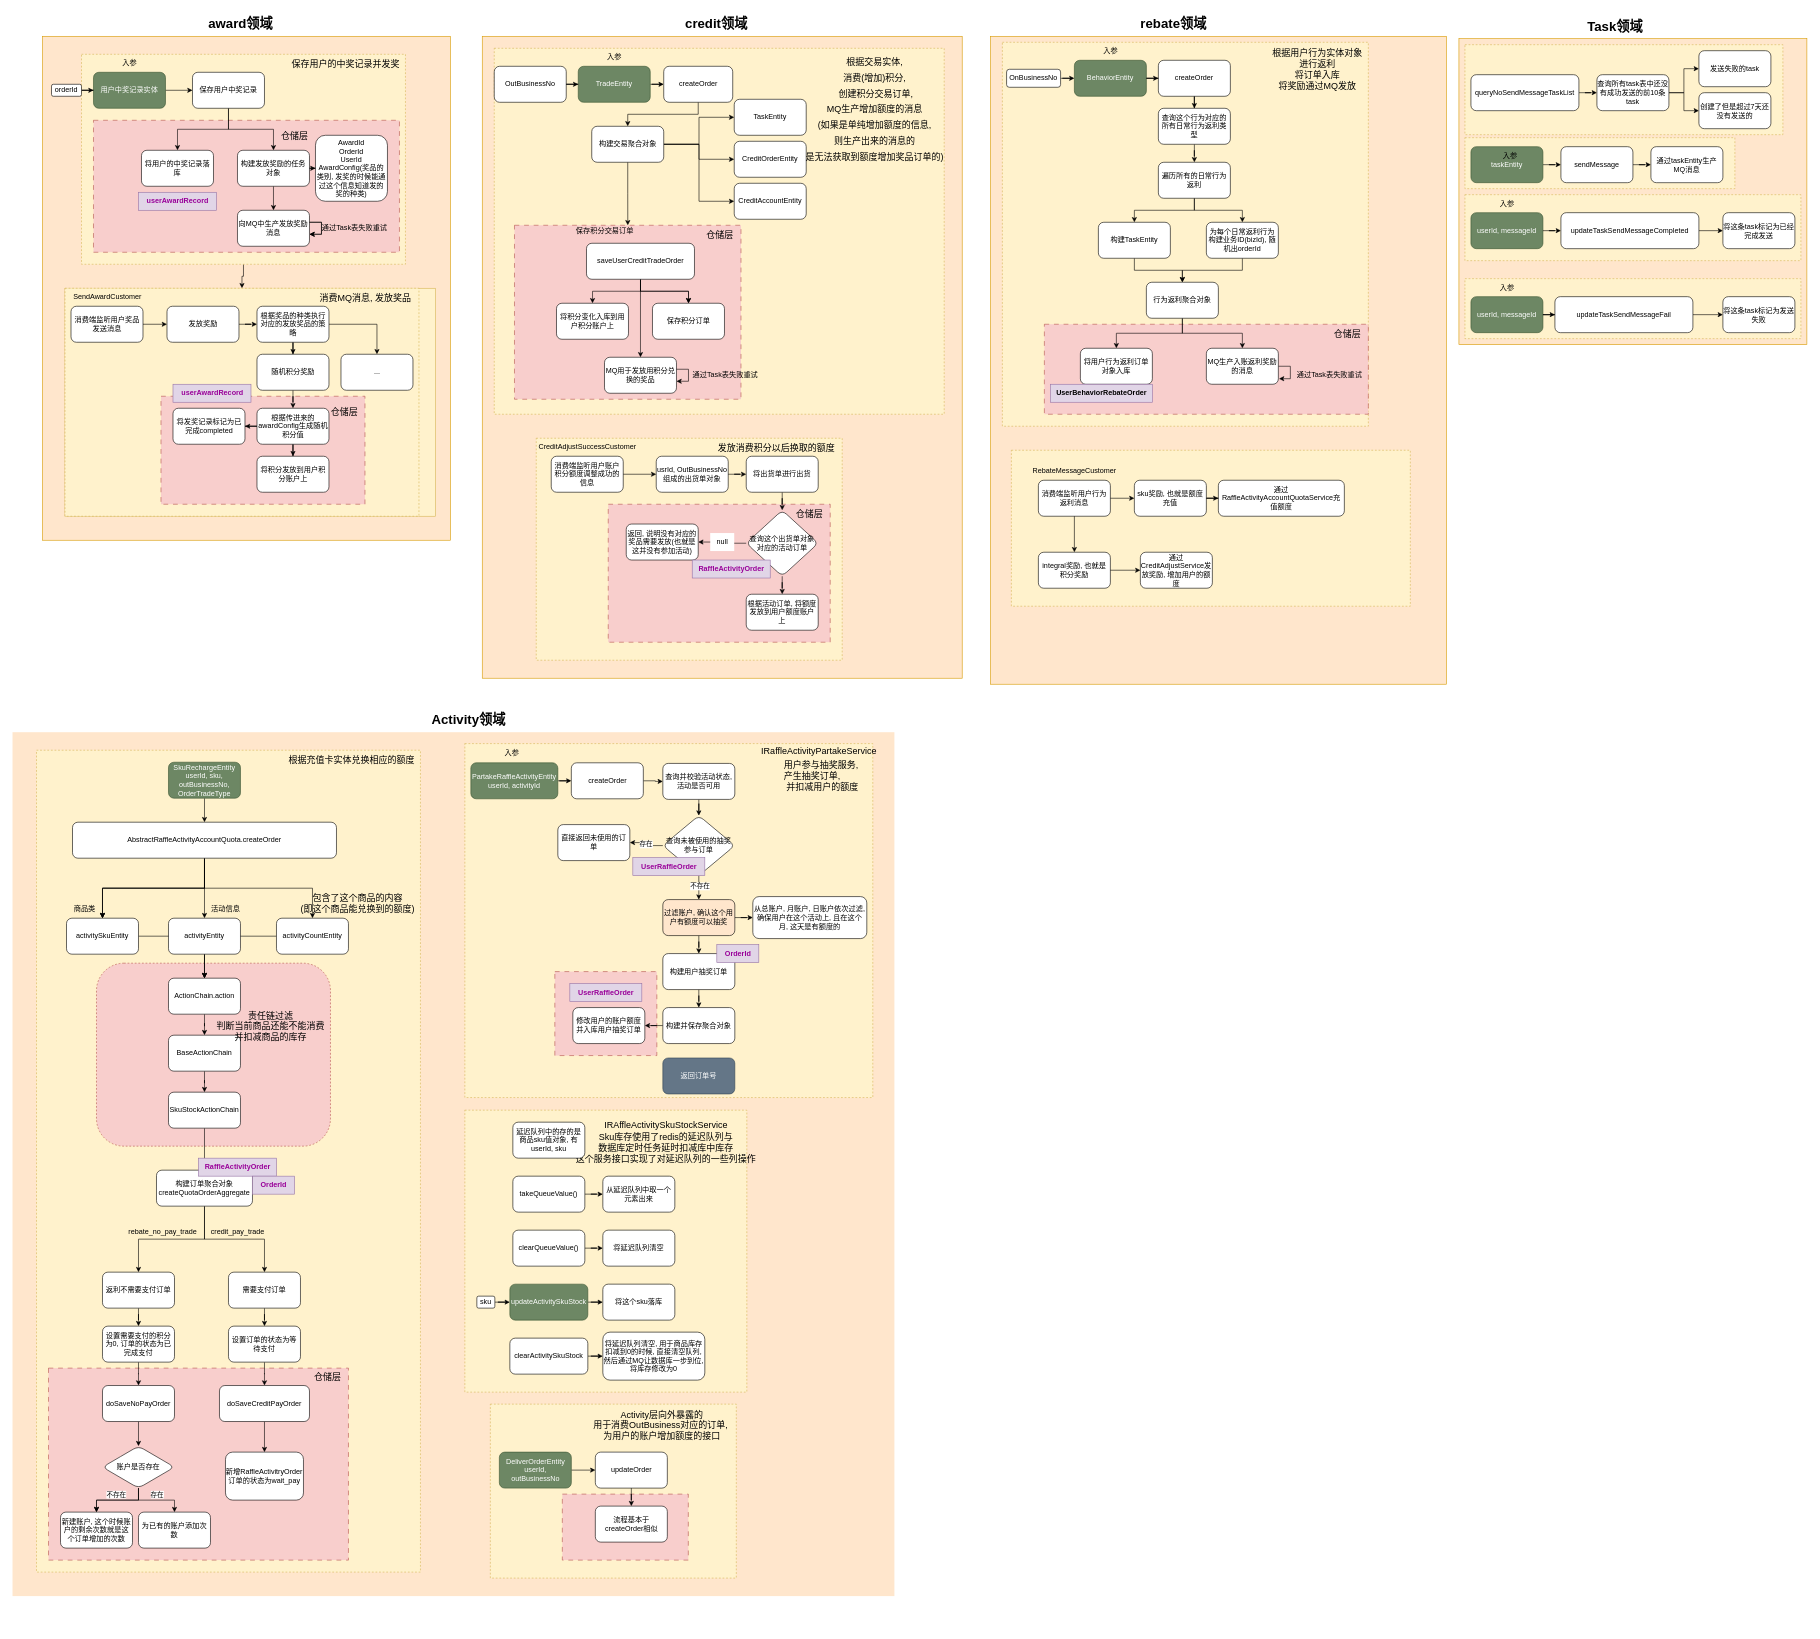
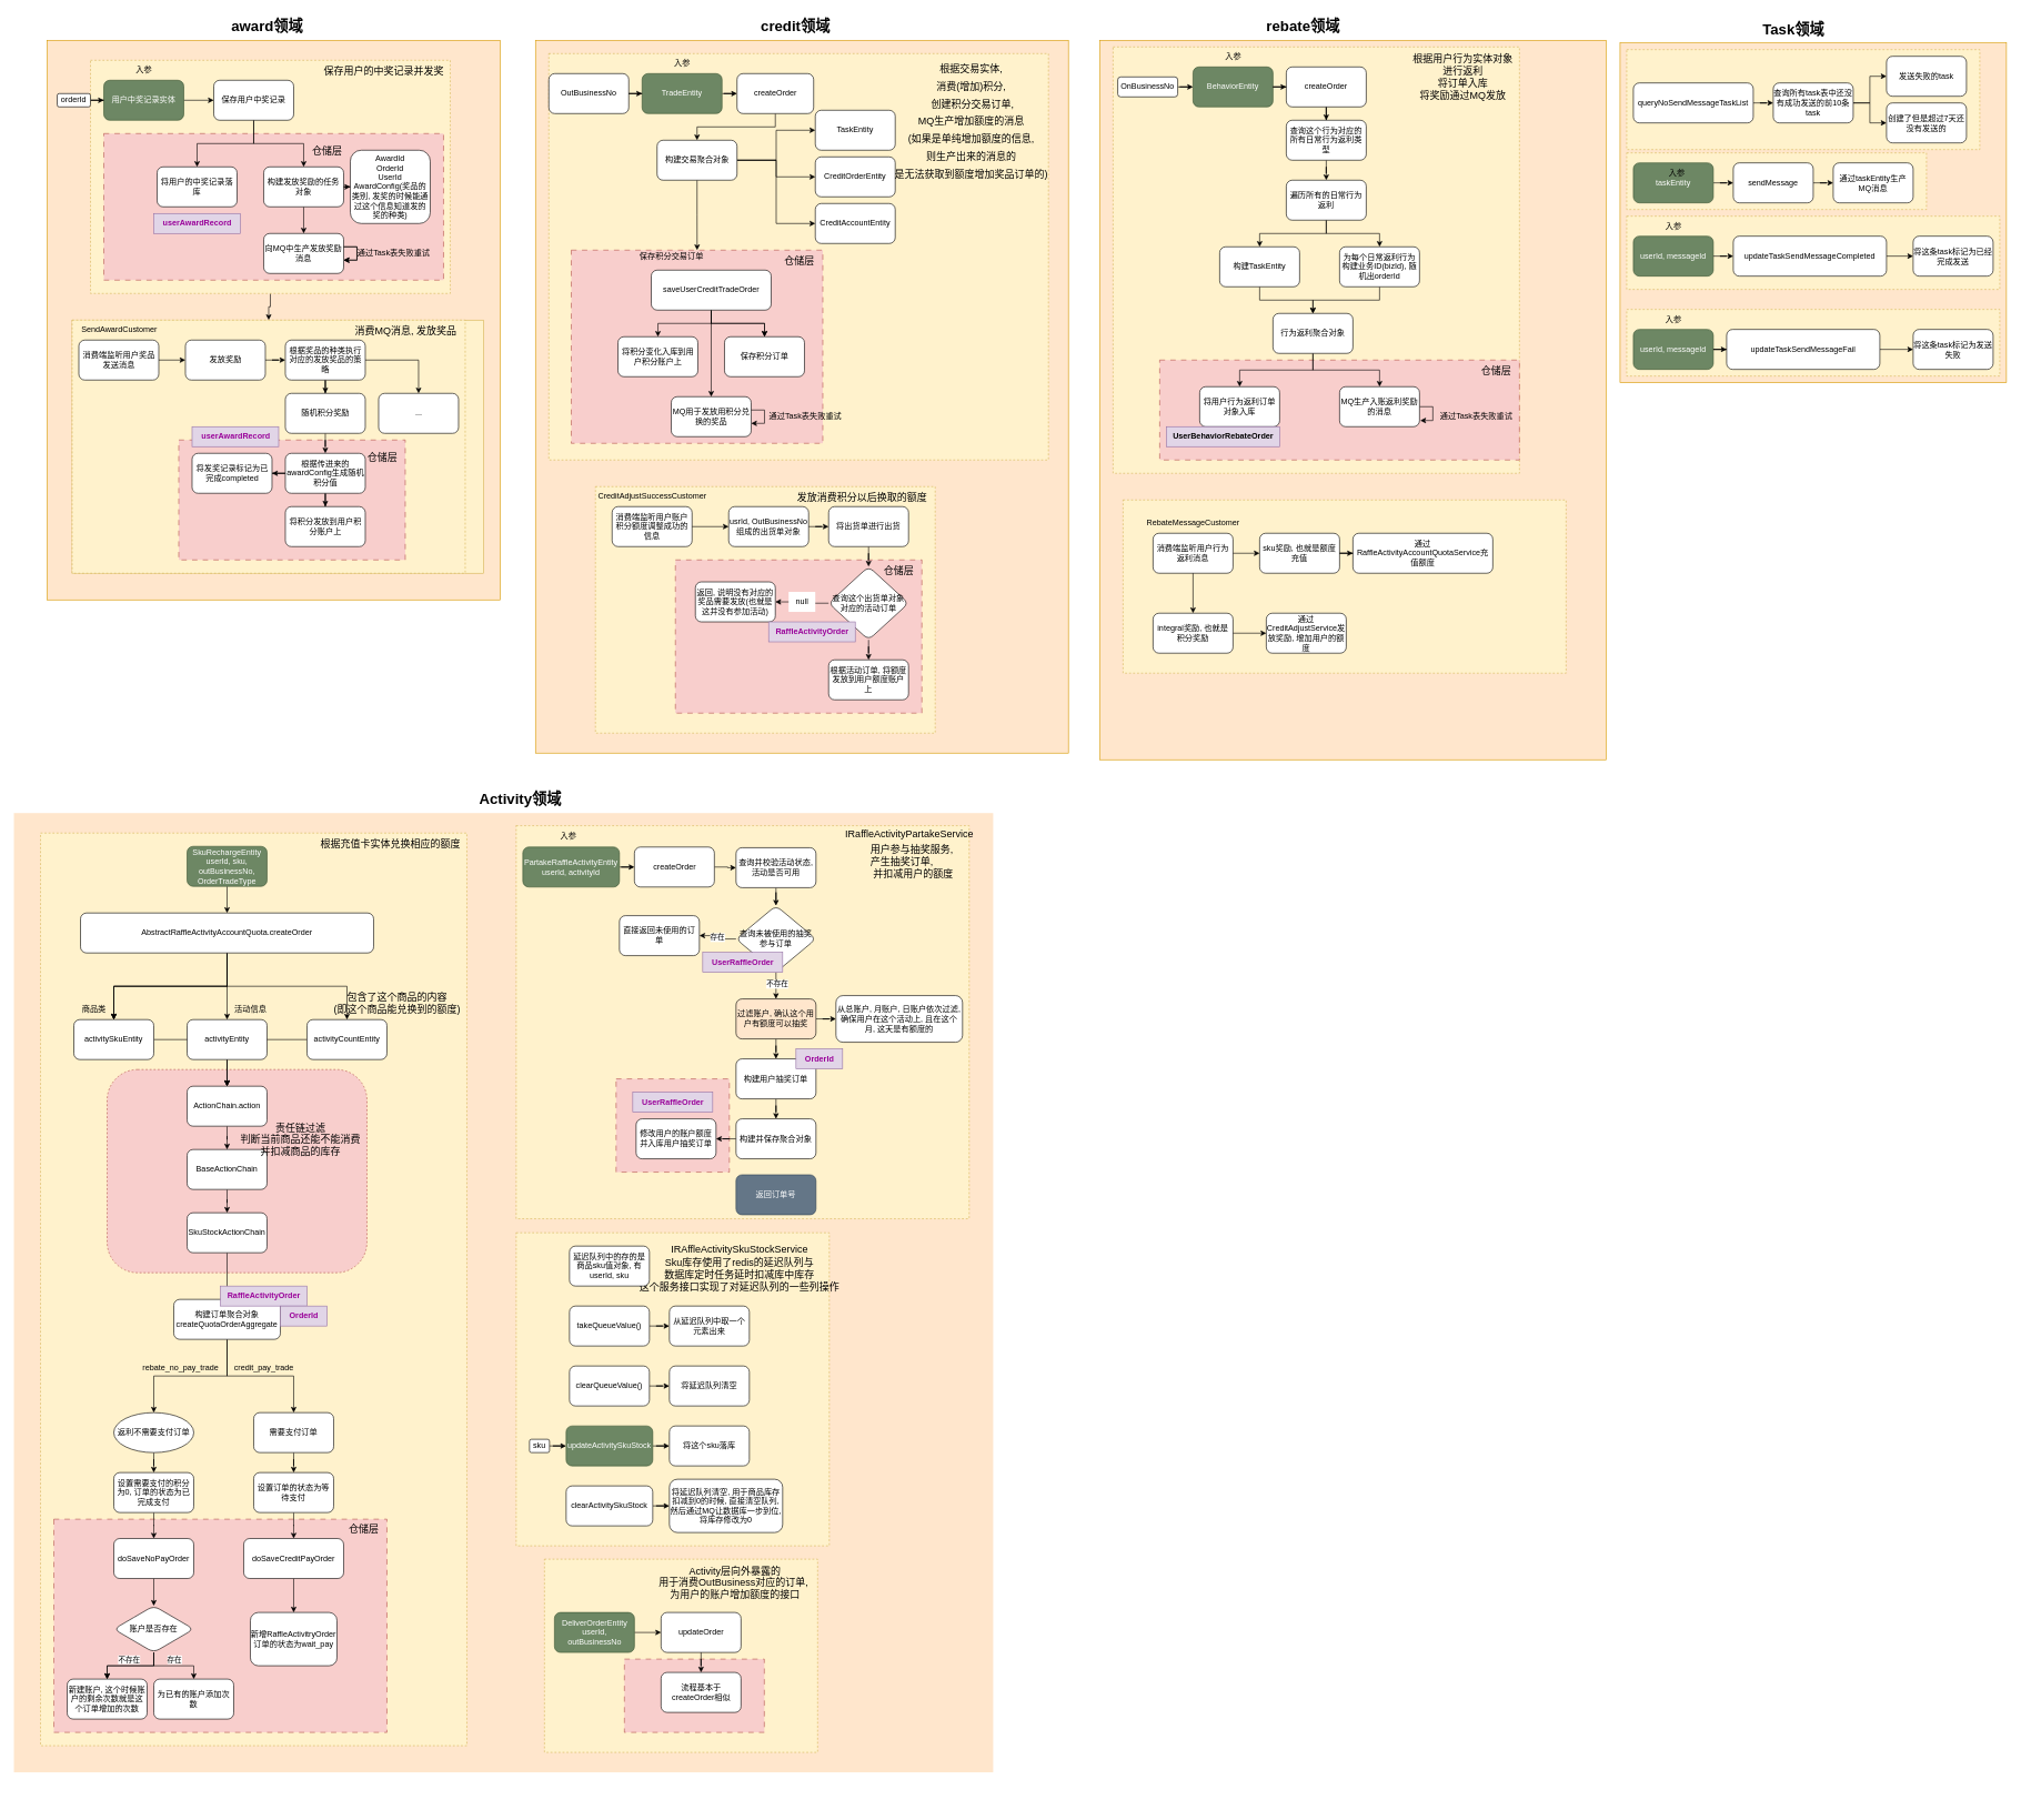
- <mxCell id="218" value="返利不需要支付订单" style="whiteSpace=wrap;html=1;rounded=1;container=0;" parent="188" vertex="1"><mxGeometry x="110" y="870" width="120" height="60" as="geometry" /></mxCell>
+ <mxCell id="218" value="返利不需要支付订单" style="ellipse;whiteSpace=wrap;html=1;container=0;" parent="188" vertex="1"><mxGeometry x="110" y="870" width="120" height="60" as="geometry" /></mxCell>
